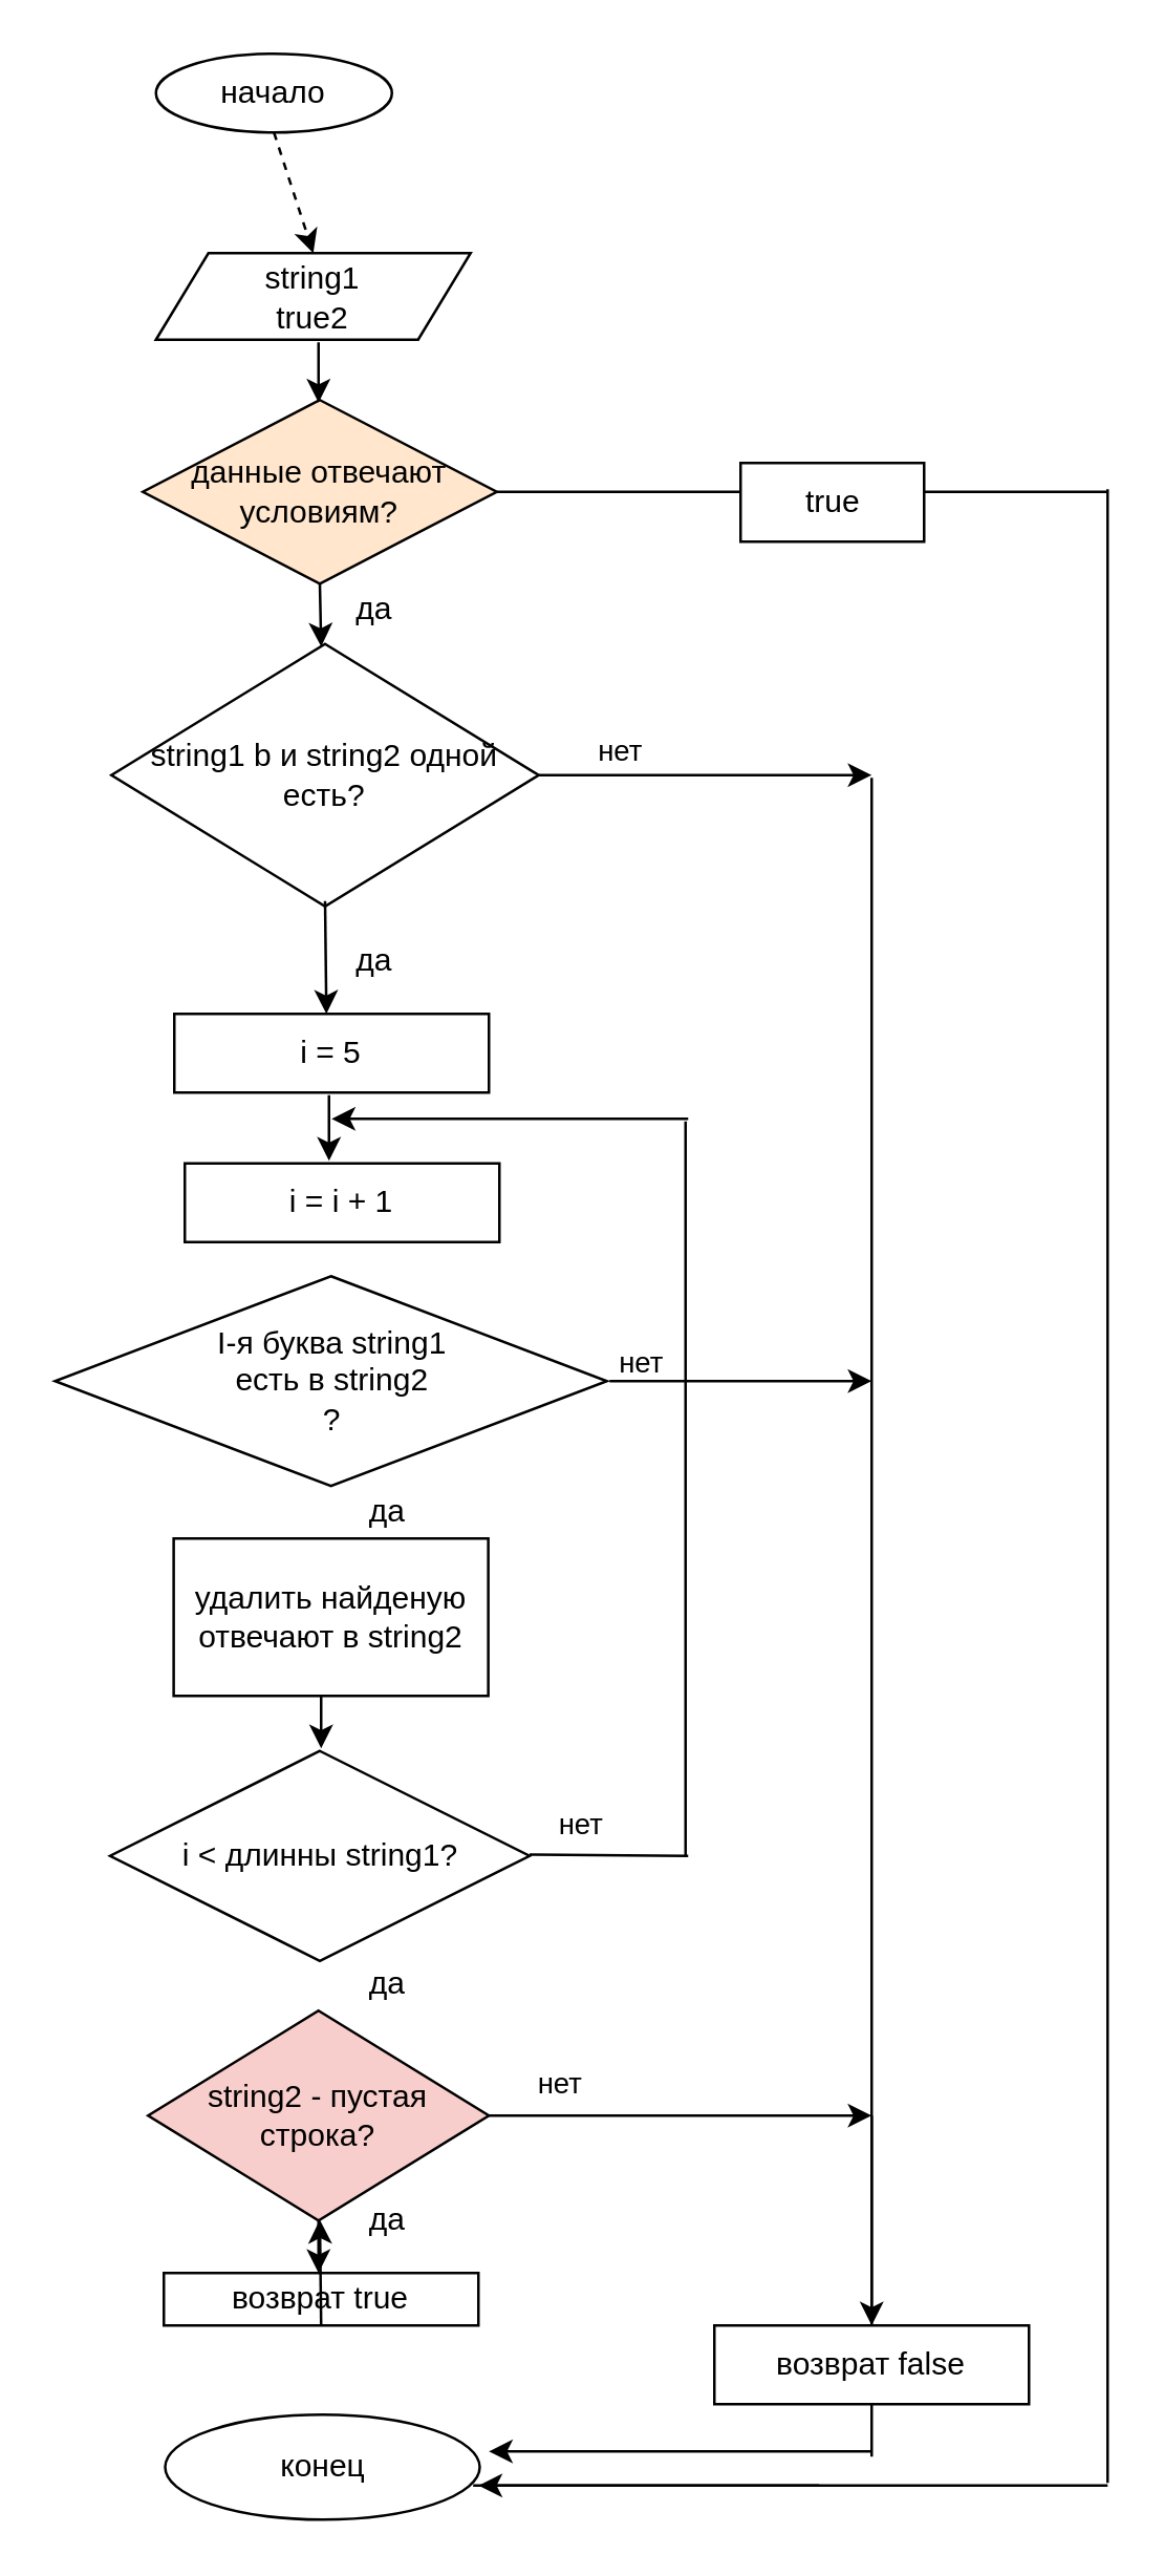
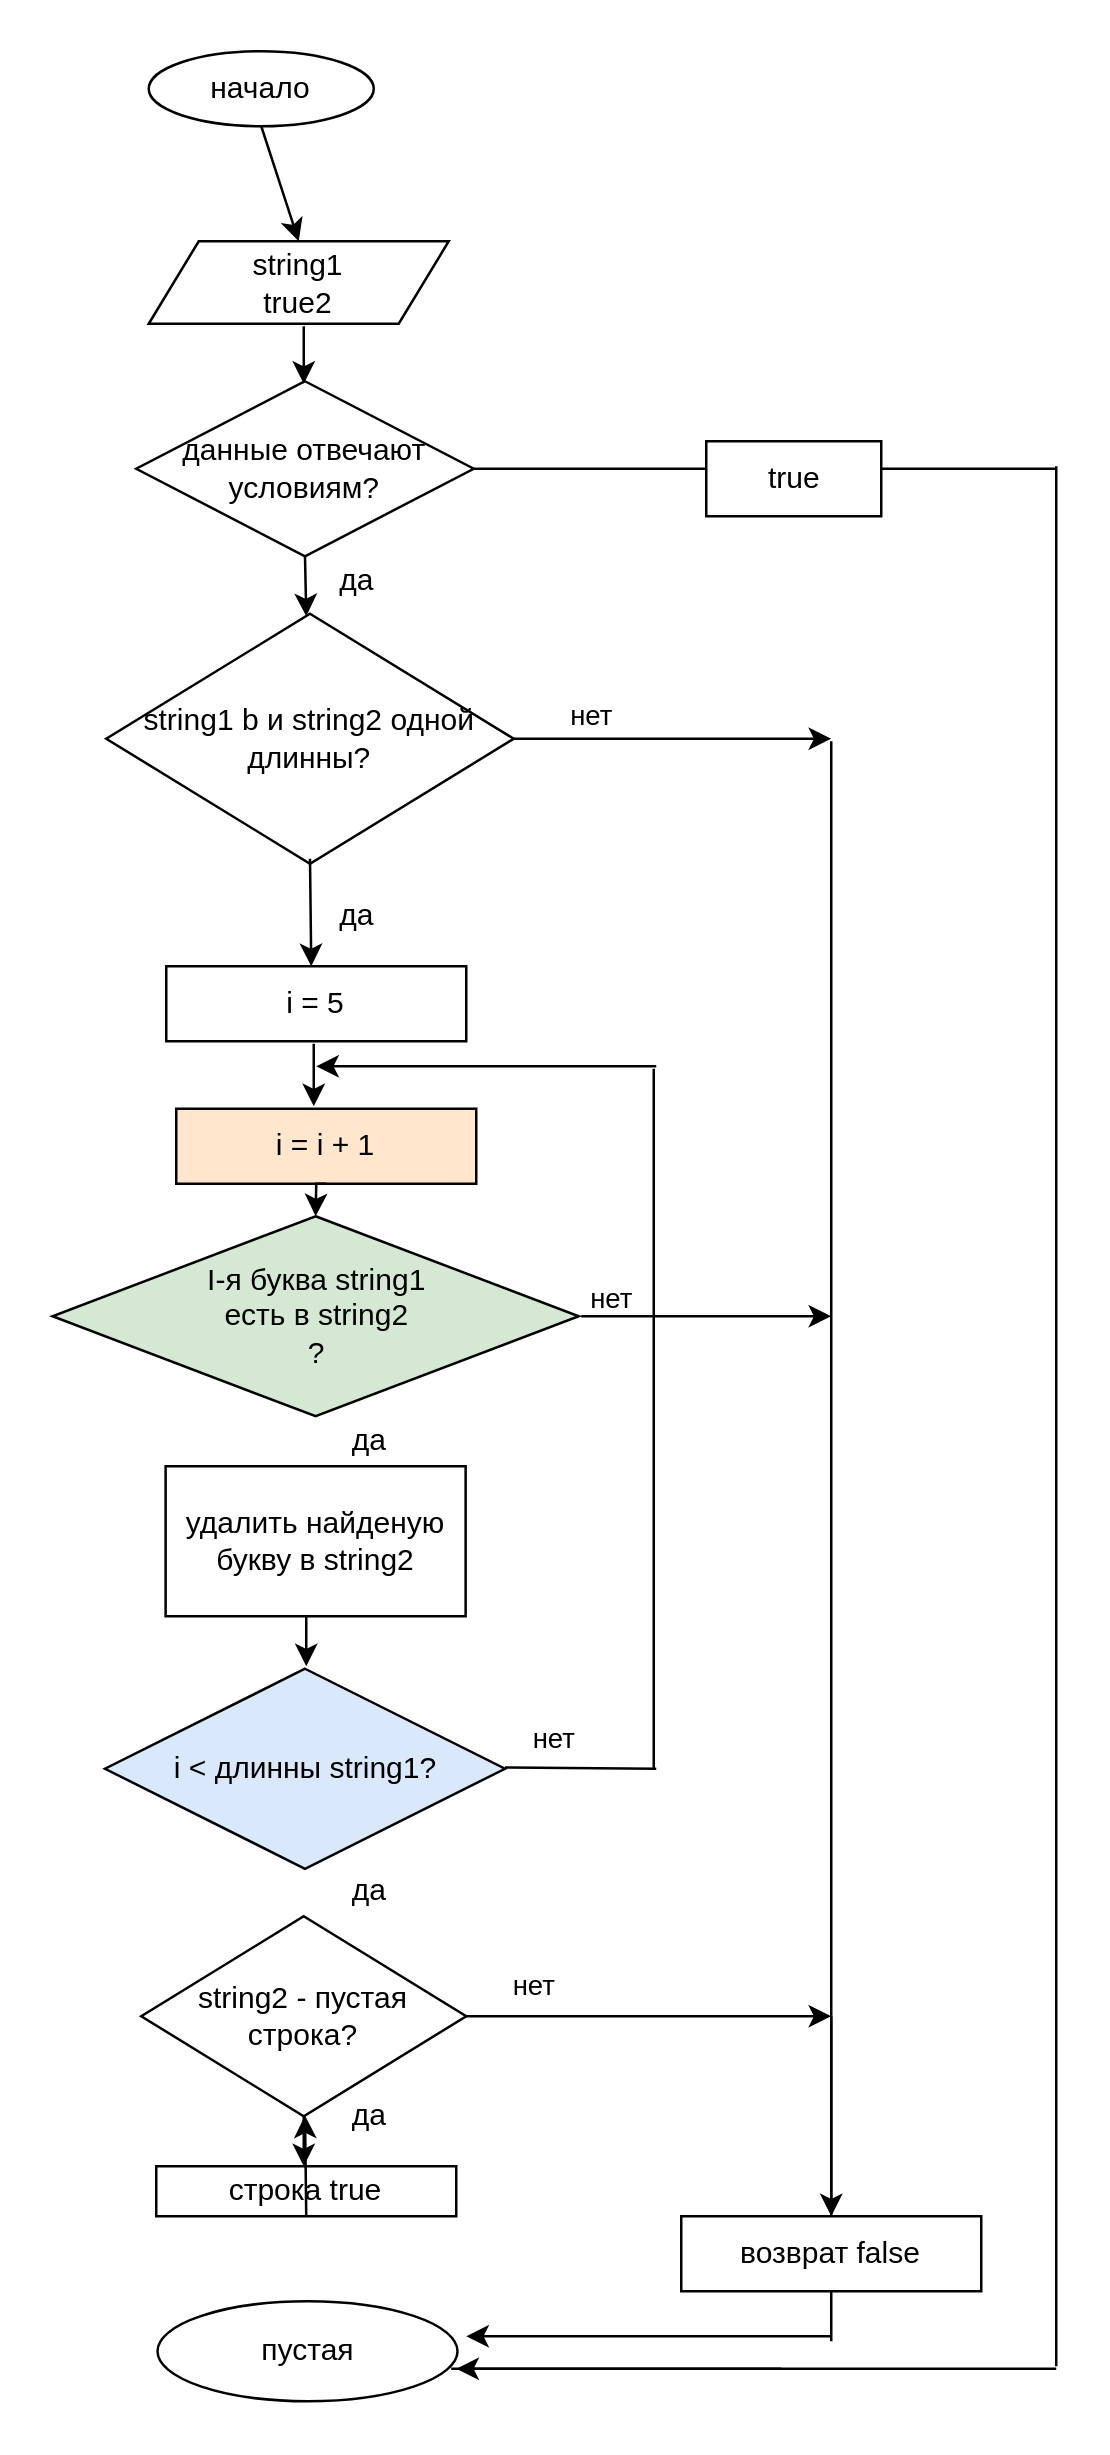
- <mxCell id="41" value="" style="endArrow=classic;html=1;rounded=0;exitX=0.5;exitY=1;exitDx=0;exitDy=0;entryX=0.5;entryY=0;entryDx=0;entryDy=0;dashed=1;" edge="1" parent="1" source="3" target="2"><mxGeometry width="50" height="50" relative="1" as="geometry"><mxPoint x="112" y="166" as="sourcePoint" /><mxPoint x="162" y="116" as="targetPoint" /></mxGeometry></mxCell>
+ <mxCell id="41" value="" style="endArrow=classic;html=1;rounded=0;exitX=0.5;exitY=1;exitDx=0;exitDy=0;entryX=0.5;entryY=0;entryDx=0;entryDy=0;" edge="1" parent="1" source="3" target="2"><mxGeometry width="50" height="50" relative="1" as="geometry"><mxPoint x="112" y="166" as="sourcePoint" /><mxPoint x="162" y="116" as="targetPoint" /></mxGeometry></mxCell>
- <mxCell id="4" value="данные отвечают условиям?" style="rhombus;whiteSpace=wrap;html=1;fillColor=#ffe6cc;" vertex="1" parent="1"><mxGeometry x="54" y="152" width="135" height="70" as="geometry" /></mxCell>
+ <mxCell id="4" value="данные отвечают условиям?" style="rhombus;whiteSpace=wrap;html=1;" vertex="1" parent="1"><mxGeometry x="54" y="152" width="135" height="70" as="geometry" /></mxCell>
- <mxCell id="6" value="string1 b и string2 одной есть?" style="rhombus;whiteSpace=wrap;html=1;" vertex="1" parent="1"><mxGeometry x="42" y="245" width="163" height="100" as="geometry" /></mxCell>
+ <mxCell id="6" value="string1 b и string2 одной длинны?" style="rhombus;whiteSpace=wrap;html=1;" vertex="1" parent="1"><mxGeometry x="42" y="245" width="163" height="100" as="geometry" /></mxCell>
- <mxCell id="12" value="i = i + 1" style="rounded=0;whiteSpace=wrap;html=1;" vertex="1" parent="1"><mxGeometry x="70" y="443" width="120" height="30" as="geometry" /></mxCell>
+ <mxCell id="12" value="i = i + 1" style="rounded=0;whiteSpace=wrap;html=1;fillColor=#ffe6cc;" vertex="1" parent="1"><mxGeometry x="70" y="443" width="120" height="30" as="geometry" /></mxCell>
+ <mxCell id="14" value="" style="endArrow=classic;html=1;rounded=0;exitX=0.5;exitY=1;exitDx=0;exitDy=0;entryX=0.5;entryY=0;entryDx=0;entryDy=0;" edge="1" parent="1" source="12" target="9"><mxGeometry width="50" height="50" relative="1" as="geometry"><mxPoint x="-48" y="406" as="sourcePoint" /><mxPoint x="2" y="356" as="targetPoint" /><Array as="points"><mxPoint x="126" y="473" /></Array></mxGeometry></mxCell>
- <mxCell id="9" value="&lt;div&gt;I-я буква string1&lt;/div&gt;&lt;div&gt;есть в string2&lt;br&gt;&lt;/div&gt;?" style="rhombus;whiteSpace=wrap;html=1;" vertex="1" parent="1"><mxGeometry x="20.5" y="486" width="210.5" height="80" as="geometry" /></mxCell>
+ <mxCell id="9" value="&lt;div&gt;I-я буква string1&lt;/div&gt;&lt;div&gt;есть в string2&lt;br&gt;&lt;/div&gt;?" style="rhombus;whiteSpace=wrap;html=1;fillColor=#d5e8d4;" vertex="1" parent="1"><mxGeometry x="20.5" y="486" width="210.5" height="80" as="geometry" /></mxCell>
- <mxCell id="10" value="удалить найденую отвечают в string2" style="rounded=0;whiteSpace=wrap;html=1;" vertex="1" parent="1"><mxGeometry x="65.75" y="586" width="120" height="60" as="geometry" /></mxCell>
+ <mxCell id="10" value="удалить найденую букву в string2" style="rounded=0;whiteSpace=wrap;html=1;" vertex="1" parent="1"><mxGeometry x="65.75" y="586" width="120" height="60" as="geometry" /></mxCell>
- <mxCell id="7" value="i &amp;lt; длинны string1?" style="rhombus;whiteSpace=wrap;html=1;" vertex="1" parent="1"><mxGeometry x="41.5" y="667" width="160" height="80" as="geometry" /></mxCell>
+ <mxCell id="7" value="i &amp;lt; длинны string1?" style="rhombus;whiteSpace=wrap;html=1;fillColor=#dae8fc;" vertex="1" parent="1"><mxGeometry x="41.5" y="667" width="160" height="80" as="geometry" /></mxCell>
- <mxCell id="19" value="&lt;div&gt;string2 - пустая&lt;/div&gt;&lt;div&gt;строка?&lt;br&gt;&lt;/div&gt;" style="rhombus;whiteSpace=wrap;html=1;fillColor=#f8cecc;" vertex="1" parent="1"><mxGeometry x="56" y="766" width="130" height="80" as="geometry" /></mxCell>
+ <mxCell id="19" value="&lt;div&gt;string2 - пустая&lt;/div&gt;&lt;div&gt;строка?&lt;br&gt;&lt;/div&gt;" style="rhombus;whiteSpace=wrap;html=1;" vertex="1" parent="1"><mxGeometry x="56" y="766" width="130" height="80" as="geometry" /></mxCell>
- <mxCell id="29" value="возврат true" style="rounded=0;whiteSpace=wrap;html=1;" vertex="1" parent="1"><mxGeometry x="62" y="866" width="120" height="20" as="geometry" /></mxCell>
+ <mxCell id="29" value="строка true" style="rounded=0;whiteSpace=wrap;html=1;" vertex="1" parent="1"><mxGeometry x="62" y="866" width="120" height="20" as="geometry" /></mxCell>
- <mxCell id="31" value="конец" style="ellipse;whiteSpace=wrap;html=1;" vertex="1" parent="1"><mxGeometry x="62.5" y="920" width="120" height="40" as="geometry" /></mxCell>
+ <mxCell id="31" value="пустая" style="ellipse;whiteSpace=wrap;html=1;" vertex="1" parent="1"><mxGeometry x="62.5" y="920" width="120" height="40" as="geometry" /></mxCell>
